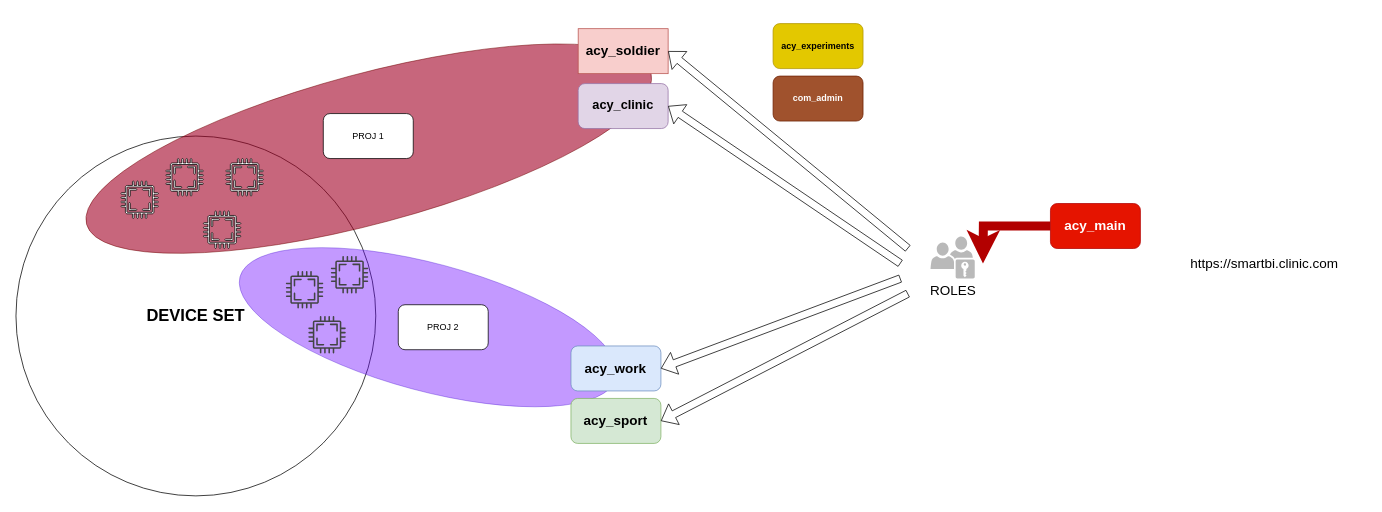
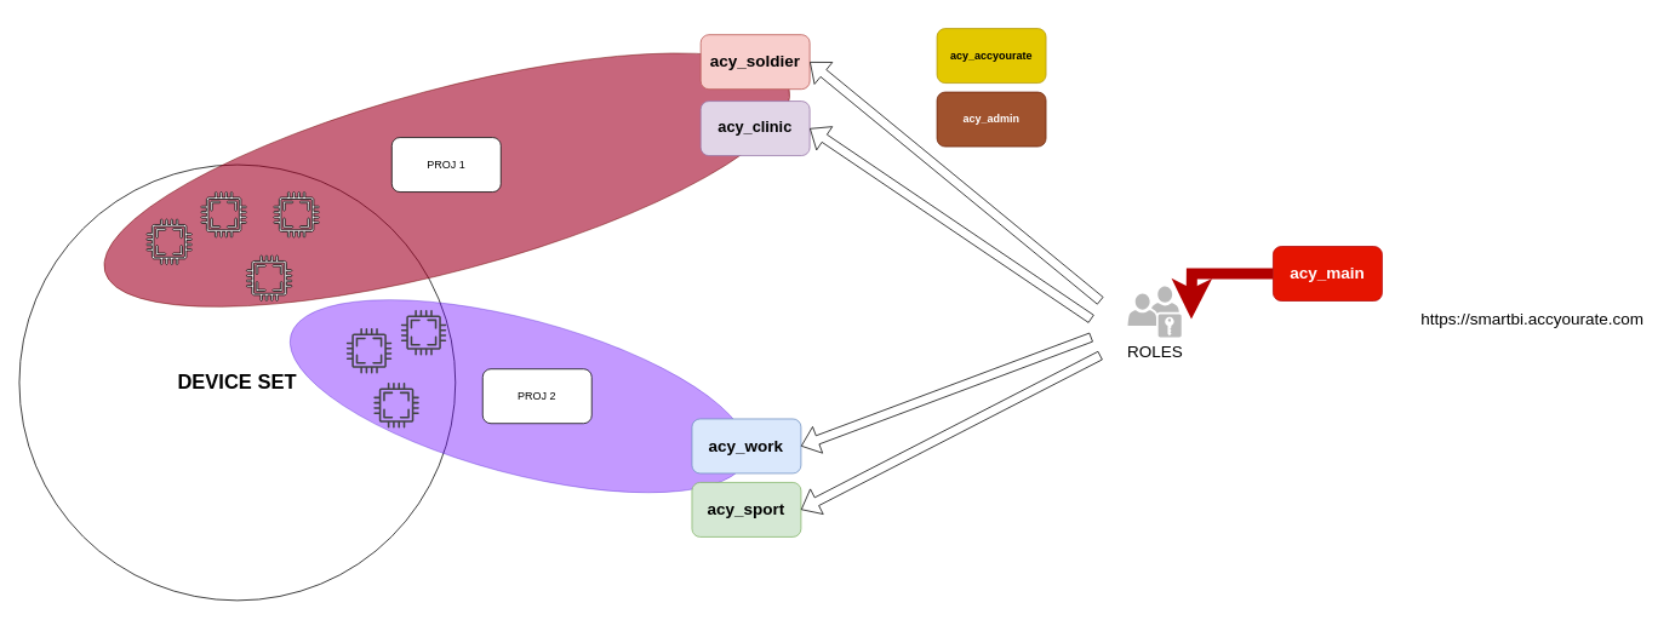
- <mxCell id="5" value="acy_experiments" style="rounded=1;whiteSpace=wrap;html=1;fontStyle=1;fillColor=#e3c800;fontColor=#000000;strokeColor=#B09500;" vertex="1" parent="1"><mxGeometry x="1030" y="20" width="120" height="60" as="geometry" /></mxCell>
+ <mxCell id="5" value="acy_accyourate" style="rounded=1;whiteSpace=wrap;html=1;fontStyle=1;fillColor=#e3c800;fontColor=#000000;strokeColor=#B09500;" vertex="1" parent="1"><mxGeometry x="1030" y="20" width="120" height="60" as="geometry" /></mxCell>
- <mxCell id="9" value="acy_soldier" style="whiteSpace=wrap;html=1;fontStyle=1;fillColor=#f8cecc;strokeColor=#b85450;fontSize=18;rounded=0;" vertex="1" parent="1"><mxGeometry x="770" y="26.78" width="120" height="60" as="geometry" /></mxCell>
+ <mxCell id="9" value="acy_soldier" style="rounded=1;whiteSpace=wrap;html=1;fontStyle=1;fillColor=#f8cecc;strokeColor=#b85450;fontSize=18;" vertex="1" parent="1"><mxGeometry x="770" y="26.78" width="120" height="60" as="geometry" /></mxCell>
- <mxCell id="6" value="com_admin" style="rounded=1;whiteSpace=wrap;html=1;fontStyle=1;fillColor=#a0522d;fontColor=#ffffff;strokeColor=#6D1F00;" vertex="1" parent="1"><mxGeometry x="1030" y="90" width="120" height="60" as="geometry" /></mxCell>
+ <mxCell id="6" value="acy_admin" style="rounded=1;whiteSpace=wrap;html=1;fontStyle=1;fillColor=#a0522d;fontColor=#ffffff;strokeColor=#6D1F00;" vertex="1" parent="1"><mxGeometry x="1030" y="90" width="120" height="60" as="geometry" /></mxCell>
- <mxCell id="24" value="https://smartbi.clinic.com" style="text;html=1;align=center;verticalAlign=middle;resizable=0;points=[];autosize=1;strokeColor=none;fillColor=none;fontSize=18;" vertex="1" parent="1"><mxGeometry x="1550" y="320" width="270" height="40" as="geometry" /></mxCell>
+ <mxCell id="24" value="https://smartbi.accyourate.com" style="text;html=1;align=center;verticalAlign=middle;resizable=0;points=[];autosize=1;strokeColor=none;fillColor=none;fontSize=18;" vertex="1" parent="1"><mxGeometry x="1550" y="320" width="270" height="40" as="geometry" /></mxCell>
